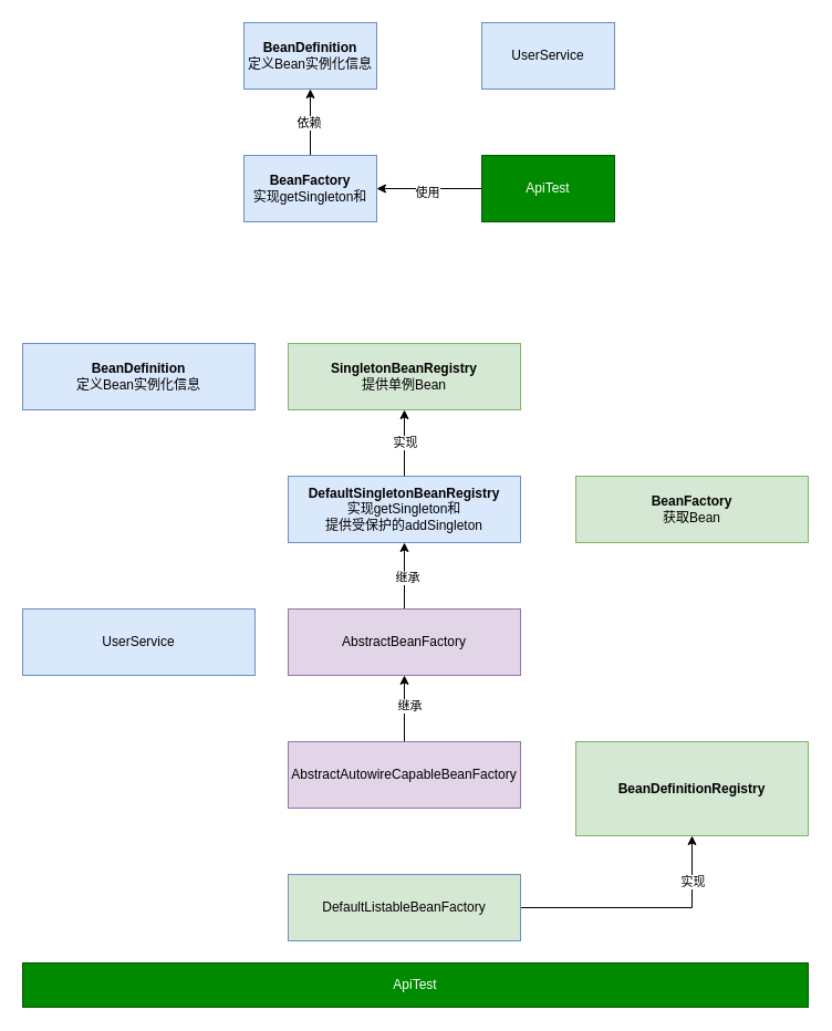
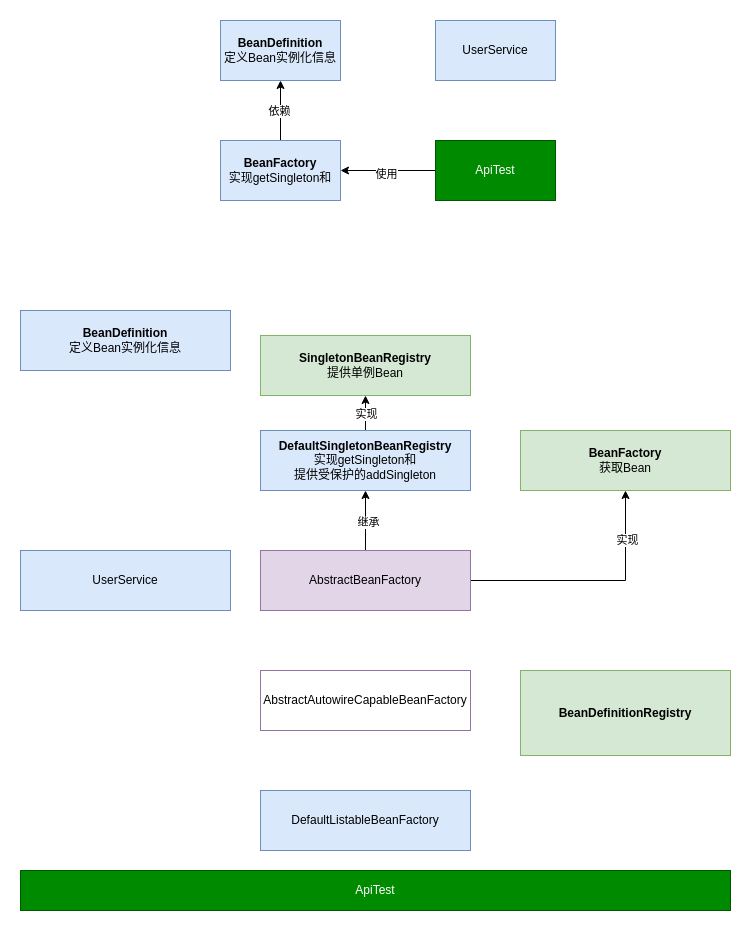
- <mxCell id="10" value="&lt;b&gt;SingletonBeanRegistry&lt;/b&gt;&lt;div&gt;提供单例Bean&lt;/div&gt;" style="whiteSpace=wrap;html=1;fillColor=#d5e8d4;strokeColor=#82b366;spacing=2;" vertex="1" parent="1"><mxGeometry x="260" y="310" width="210" height="60" as="geometry" /></mxCell>
+ <mxCell id="10" value="&lt;b&gt;SingletonBeanRegistry&lt;/b&gt;&lt;div&gt;提供单例Bean&lt;/div&gt;" style="whiteSpace=wrap;html=1;fillColor=#d5e8d4;strokeColor=#82b366;spacing=2;" vertex="1" parent="1"><mxGeometry x="260" y="335" width="210" height="60" as="geometry" /></mxCell>
+ <mxCell id="19" style="edgeStyle=orthogonalEdgeStyle;rounded=0;orthogonalLoop=1;jettySize=auto;html=1;entryX=0.5;entryY=1;entryDx=0;entryDy=0;spacing=2;" edge="1" parent="1" source="21" target="26"><mxGeometry relative="1" as="geometry" /></mxCell>
+ <mxCell id="20" value="实现" style="edgeLabel;html=1;align=center;verticalAlign=middle;resizable=0;points=[];spacing=2;" vertex="1" connectable="0" parent="19"><mxGeometry x="0.6" y="-1" relative="1" as="geometry"><mxPoint as="offset" /></mxGeometry></mxCell>
- <mxCell id="22" style="edgeStyle=orthogonalEdgeStyle;rounded=0;orthogonalLoop=1;jettySize=auto;html=1;entryX=0.5;entryY=1;entryDx=0;entryDy=0;spacing=2;" edge="1" parent="1" source="24" target="21"><mxGeometry relative="1" as="geometry" /></mxCell>
- <mxCell id="23" value="继承" style="edgeLabel;html=1;align=center;verticalAlign=middle;resizable=0;points=[];spacing=2;" vertex="1" connectable="0" parent="22"><mxGeometry x="0.114" y="-4" relative="1" as="geometry"><mxPoint as="offset" /></mxGeometry></mxCell>
- <mxCell id="24" value="AbstractAutowireCapableBeanFactory" style="whiteSpace=wrap;html=1;fillColor=#e1d5e7;strokeColor=#9673a6;spacing=2;" vertex="1" parent="1"><mxGeometry x="260" y="670" width="210" height="60" as="geometry" /></mxCell>
+ <mxCell id="24" value="AbstractAutowireCapableBeanFactory" style="whiteSpace=wrap;html=1;fillColor=#ffffff;strokeColor=#9673a6;spacing=2;" vertex="1" parent="1"><mxGeometry x="260" y="670" width="210" height="60" as="geometry" /></mxCell>
- <mxCell id="13" value="DefaultListableBeanFactory" style="whiteSpace=wrap;html=1;fillColor=#d5e8d4;strokeColor=#6c8ebf;spacing=2;" vertex="1" parent="1"><mxGeometry x="260" y="790" width="210" height="60" as="geometry" /></mxCell>
+ <mxCell id="13" value="DefaultListableBeanFactory" style="whiteSpace=wrap;html=1;fillColor=#dae8fc;strokeColor=#6c8ebf;spacing=2;" vertex="1" parent="1"><mxGeometry x="260" y="790" width="210" height="60" as="geometry" /></mxCell>
- <mxCell id="11" style="edgeStyle=orthogonalEdgeStyle;rounded=0;orthogonalLoop=1;jettySize=auto;html=1;spacing=2;" edge="1" parent="1" source="13" target="29"><mxGeometry relative="1" as="geometry" /></mxCell>
- <mxCell id="12" value="实现" style="edgeLabel;html=1;align=center;verticalAlign=middle;resizable=0;points=[];spacing=2;" vertex="1" connectable="0" parent="11"><mxGeometry x="0.625" relative="1" as="geometry"><mxPoint as="offset" /></mxGeometry></mxCell>
